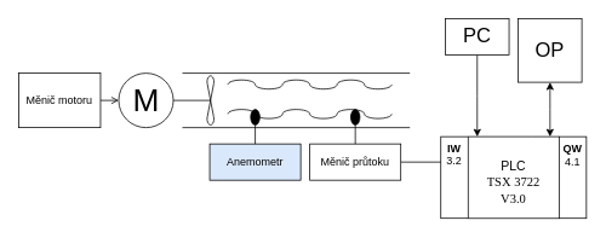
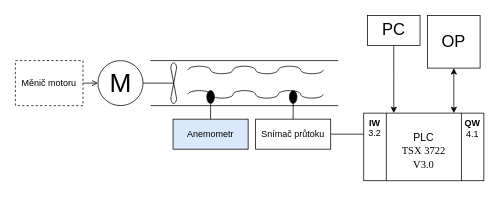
- <mxCell id="13" value="Měnič motoru" style="rounded=0;whiteSpace=wrap;html=1;" parent="1" vertex="1"><mxGeometry x="20" y="80" width="90" height="60" as="geometry" /></mxCell>
+ <mxCell id="13" value="Měnič motoru" style="rounded=0;whiteSpace=wrap;html=1;dashed=1;" parent="1" vertex="1"><mxGeometry x="20" y="80" width="90" height="60" as="geometry" /></mxCell>
- <mxCell id="21" value="Měnič průtoku" style="rounded=0;whiteSpace=wrap;html=1;" vertex="1" parent="1"><mxGeometry x="340" y="158" width="100" height="40" as="geometry" /></mxCell>
+ <mxCell id="21" value="Snímač průtoku" style="rounded=0;whiteSpace=wrap;html=1;" vertex="1" parent="1"><mxGeometry x="340" y="158" width="100" height="40" as="geometry" /></mxCell>
